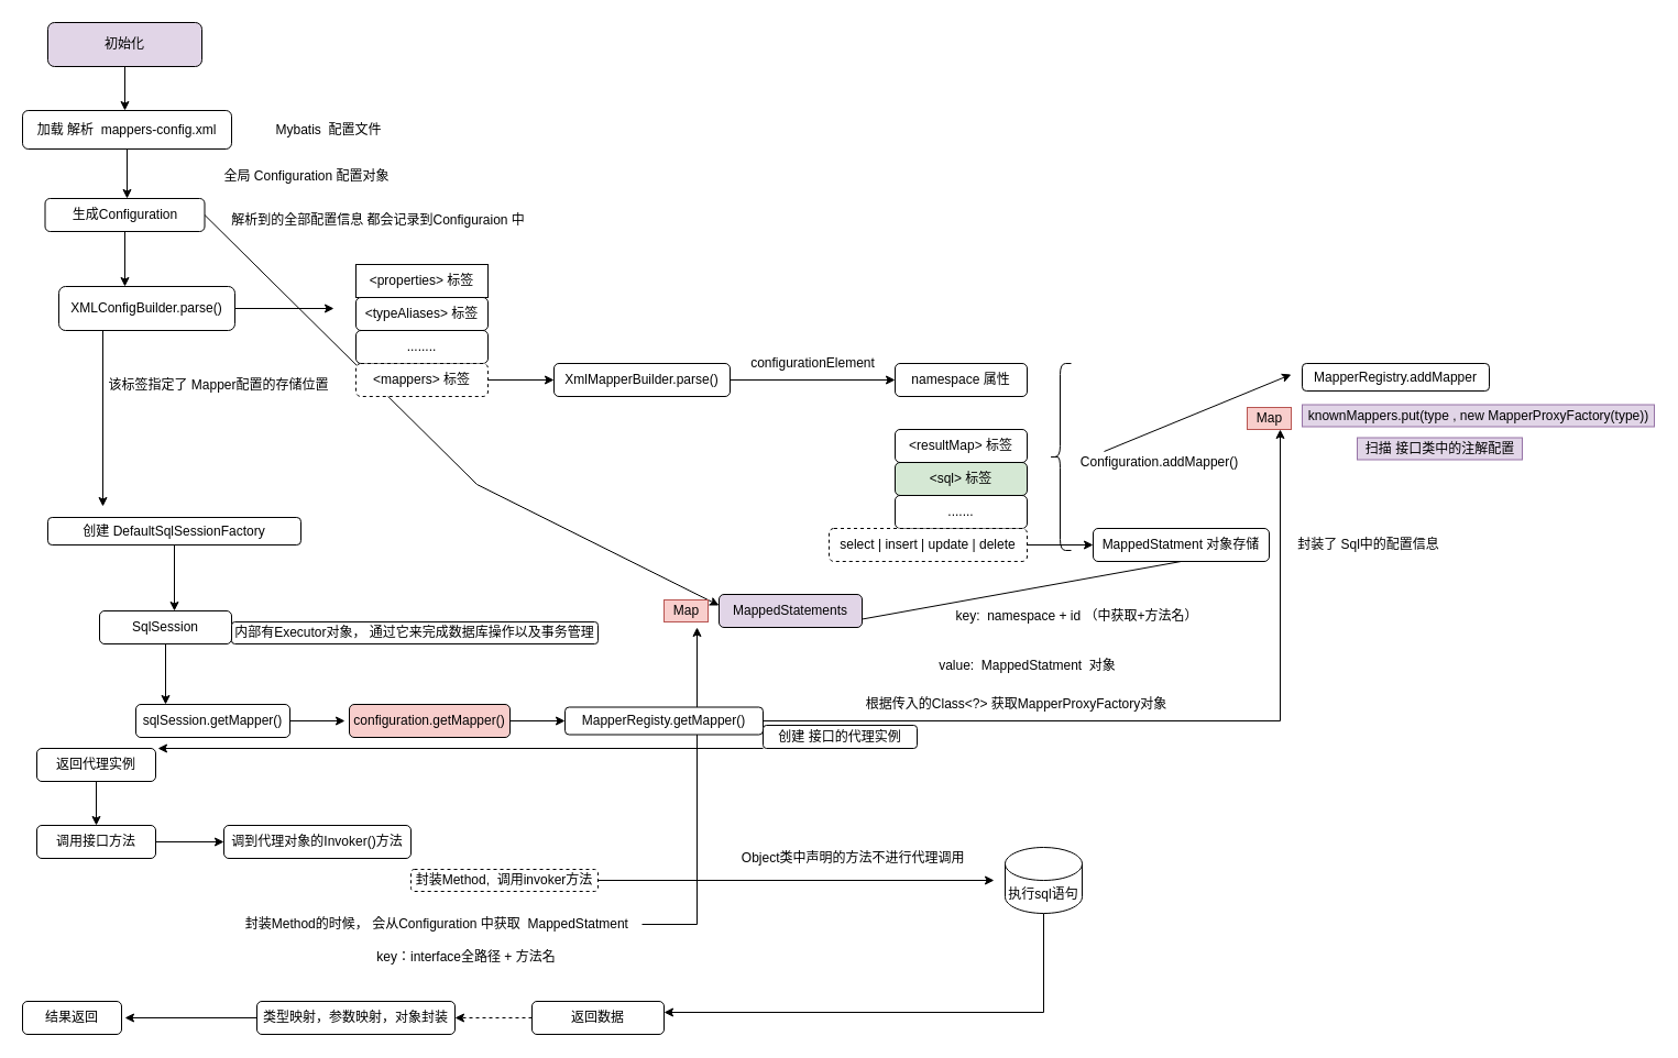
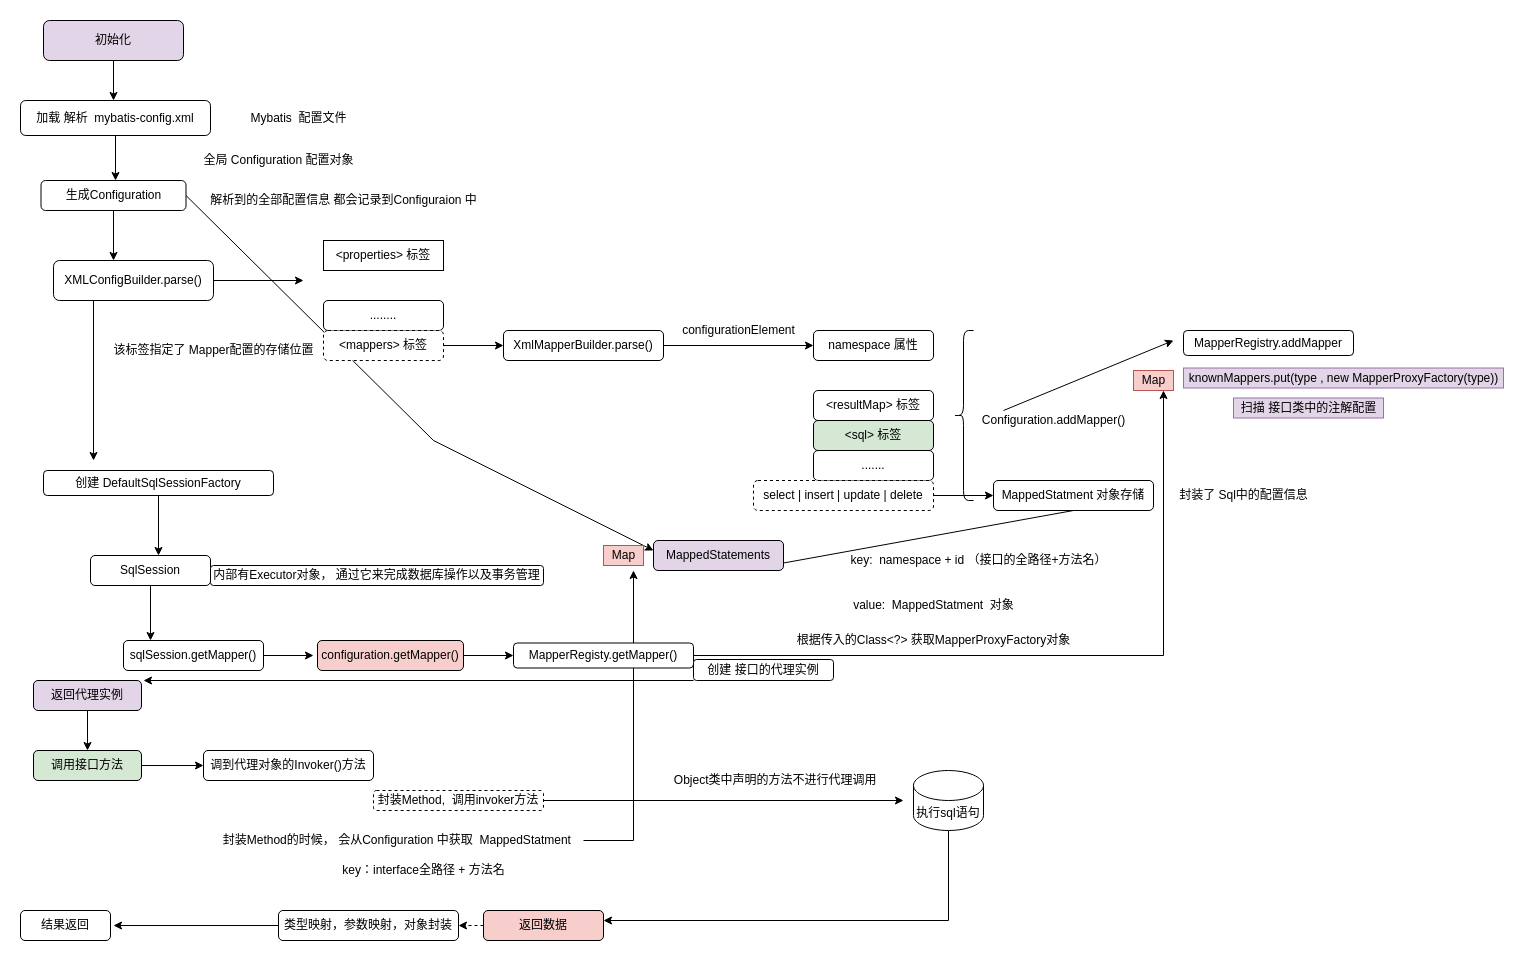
- <mxCell id="6" value="加载 解析&amp;nbsp; mappers-config.xml" style="rounded=1;whiteSpace=wrap;html=1;align=center;" vertex="1" parent="1"><mxGeometry x="20" y="100" width="190" height="35" as="geometry" /></mxCell>
+ <mxCell id="6" value="加载 解析&amp;nbsp; mybatis-config.xml" style="rounded=1;whiteSpace=wrap;html=1;align=center;" vertex="1" parent="1"><mxGeometry x="20" y="100" width="190" height="35" as="geometry" /></mxCell>
- <mxCell id="19" value="&amp;lt;typeAliases&amp;gt; 标签" style="rounded=1;whiteSpace=wrap;html=1;align=center;" vertex="1" parent="1"><mxGeometry x="323" y="270" width="120" height="30" as="geometry" /></mxCell>
- <mxCell id="23" value="该标签指定了 Mapper配置的存储位置" style="text;html=1;align=center;verticalAlign=middle;resizable=0;points=[];autosize=1;strokeColor=none;fillColor=none;" vertex="1" parent="1"><mxGeometry x="88" y="340" width="220" height="20" as="geometry" /></mxCell>
+ <mxCell id="23" value="该标签指定了 Mapper配置的存储位置" style="text;html=1;align=center;verticalAlign=middle;resizable=0;points=[];autosize=1;strokeColor=none;fillColor=none;" vertex="1" parent="1"><mxGeometry x="103" y="340" width="220" height="20" as="geometry" /></mxCell>
- <mxCell id="45" value="key:&amp;nbsp; namespace + id （中获取+方法名）" style="text;html=1;align=center;verticalAlign=middle;resizable=0;points=[];autosize=1;strokeColor=none;fillColor=none;" vertex="1" parent="1"><mxGeometry x="843" y="550" width="270" height="20" as="geometry" /></mxCell>
+ <mxCell id="45" value="key:&amp;nbsp; namespace + id （接口的全路径+方法名）" style="text;html=1;align=center;verticalAlign=middle;resizable=0;points=[];autosize=1;strokeColor=none;fillColor=none;" vertex="1" parent="1"><mxGeometry x="843" y="550" width="270" height="20" as="geometry" /></mxCell>
- <mxCell id="56" value="根据传入的Class&amp;lt;?&amp;gt; 获取MapperProxyFactory对象" style="text;html=1;align=center;verticalAlign=middle;resizable=0;points=[];autosize=1;strokeColor=none;fillColor=none;" vertex="1" parent="1"><mxGeometry x="778" y="630" width="290" height="20" as="geometry" /></mxCell>
+ <mxCell id="56" value="根据传入的Class&amp;lt;?&amp;gt; 获取MapperProxyFactory对象" style="text;html=1;align=center;verticalAlign=middle;resizable=0;points=[];autosize=1;strokeColor=none;fillColor=none;" vertex="1" parent="1"><mxGeometry x="788" y="630" width="290" height="20" as="geometry" /></mxCell>
- <mxCell id="60" value="返回代理实例" style="rounded=1;whiteSpace=wrap;html=1;align=center;" vertex="1" parent="1"><mxGeometry x="33" y="680" width="108" height="30" as="geometry" /></mxCell>
+ <mxCell id="60" value="返回代理实例" style="rounded=1;whiteSpace=wrap;html=1;align=center;fillColor=#e1d5e7;" vertex="1" parent="1"><mxGeometry x="33" y="680" width="108" height="30" as="geometry" /></mxCell>
- <mxCell id="62" value="调用接口方法" style="rounded=1;whiteSpace=wrap;html=1;align=center;" vertex="1" parent="1"><mxGeometry x="33" y="750" width="108" height="30" as="geometry" /></mxCell>
+ <mxCell id="62" value="调用接口方法" style="rounded=1;whiteSpace=wrap;html=1;align=center;fillColor=#d5e8d4;" vertex="1" parent="1"><mxGeometry x="33" y="750" width="108" height="30" as="geometry" /></mxCell>
- <mxCell id="74" value="类型映射，参数映射，对象封装" style="rounded=1;whiteSpace=wrap;html=1;align=center;" vertex="1" parent="1"><mxGeometry x="233" y="910" width="180" height="30" as="geometry" /></mxCell>
+ <mxCell id="74" value="类型映射，参数映射，对象封装" style="rounded=1;whiteSpace=wrap;html=1;align=center;" vertex="1" parent="1"><mxGeometry x="278" y="910" width="180" height="30" as="geometry" /></mxCell>
- <mxCell id="72" value="返回数据" style="rounded=1;whiteSpace=wrap;html=1;align=center;" vertex="1" parent="1"><mxGeometry x="483" y="910" width="120" height="30" as="geometry" /></mxCell>
+ <mxCell id="72" value="返回数据" style="rounded=1;whiteSpace=wrap;html=1;align=center;fillColor=#f8cecc;" vertex="1" parent="1"><mxGeometry x="483" y="910" width="120" height="30" as="geometry" /></mxCell>
